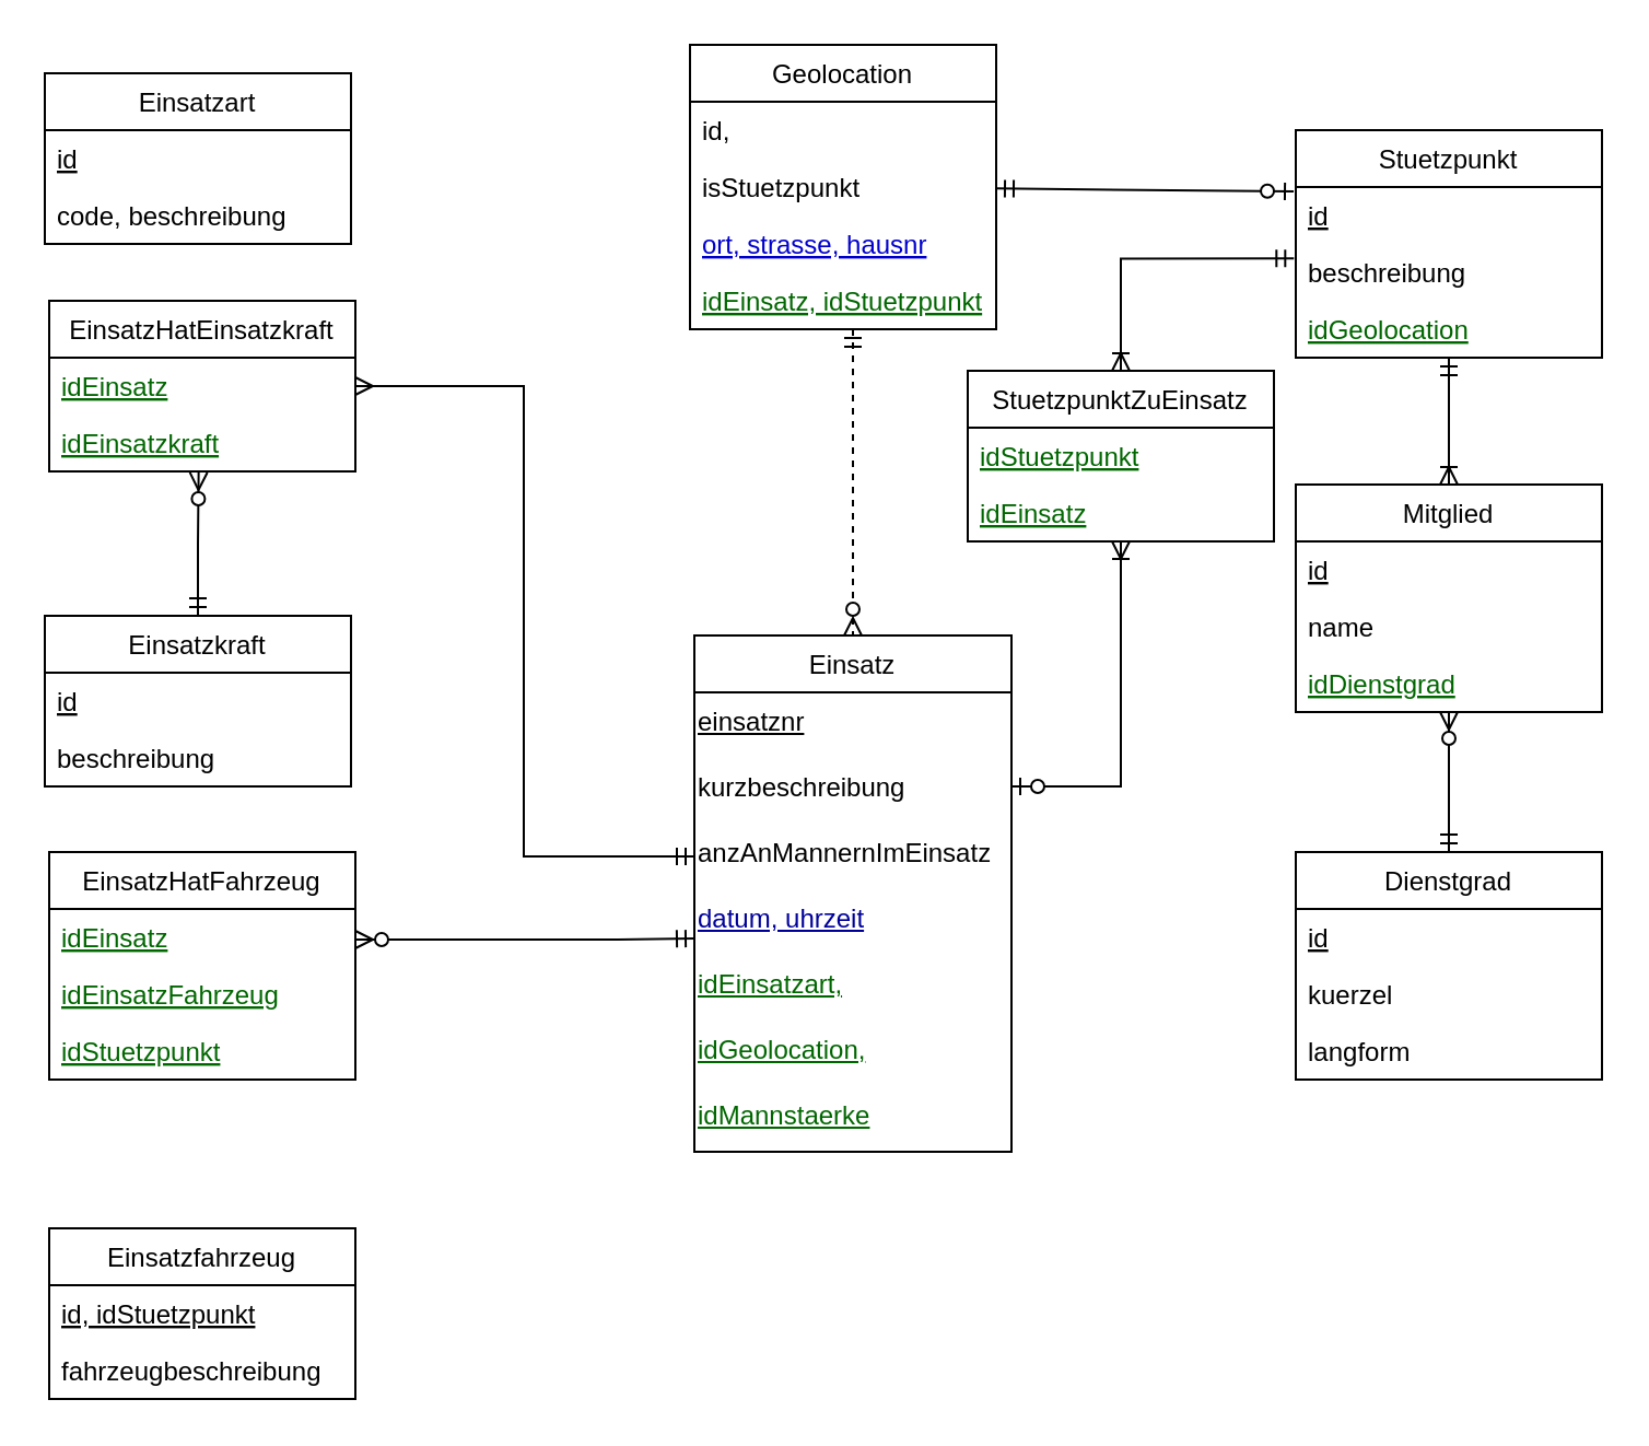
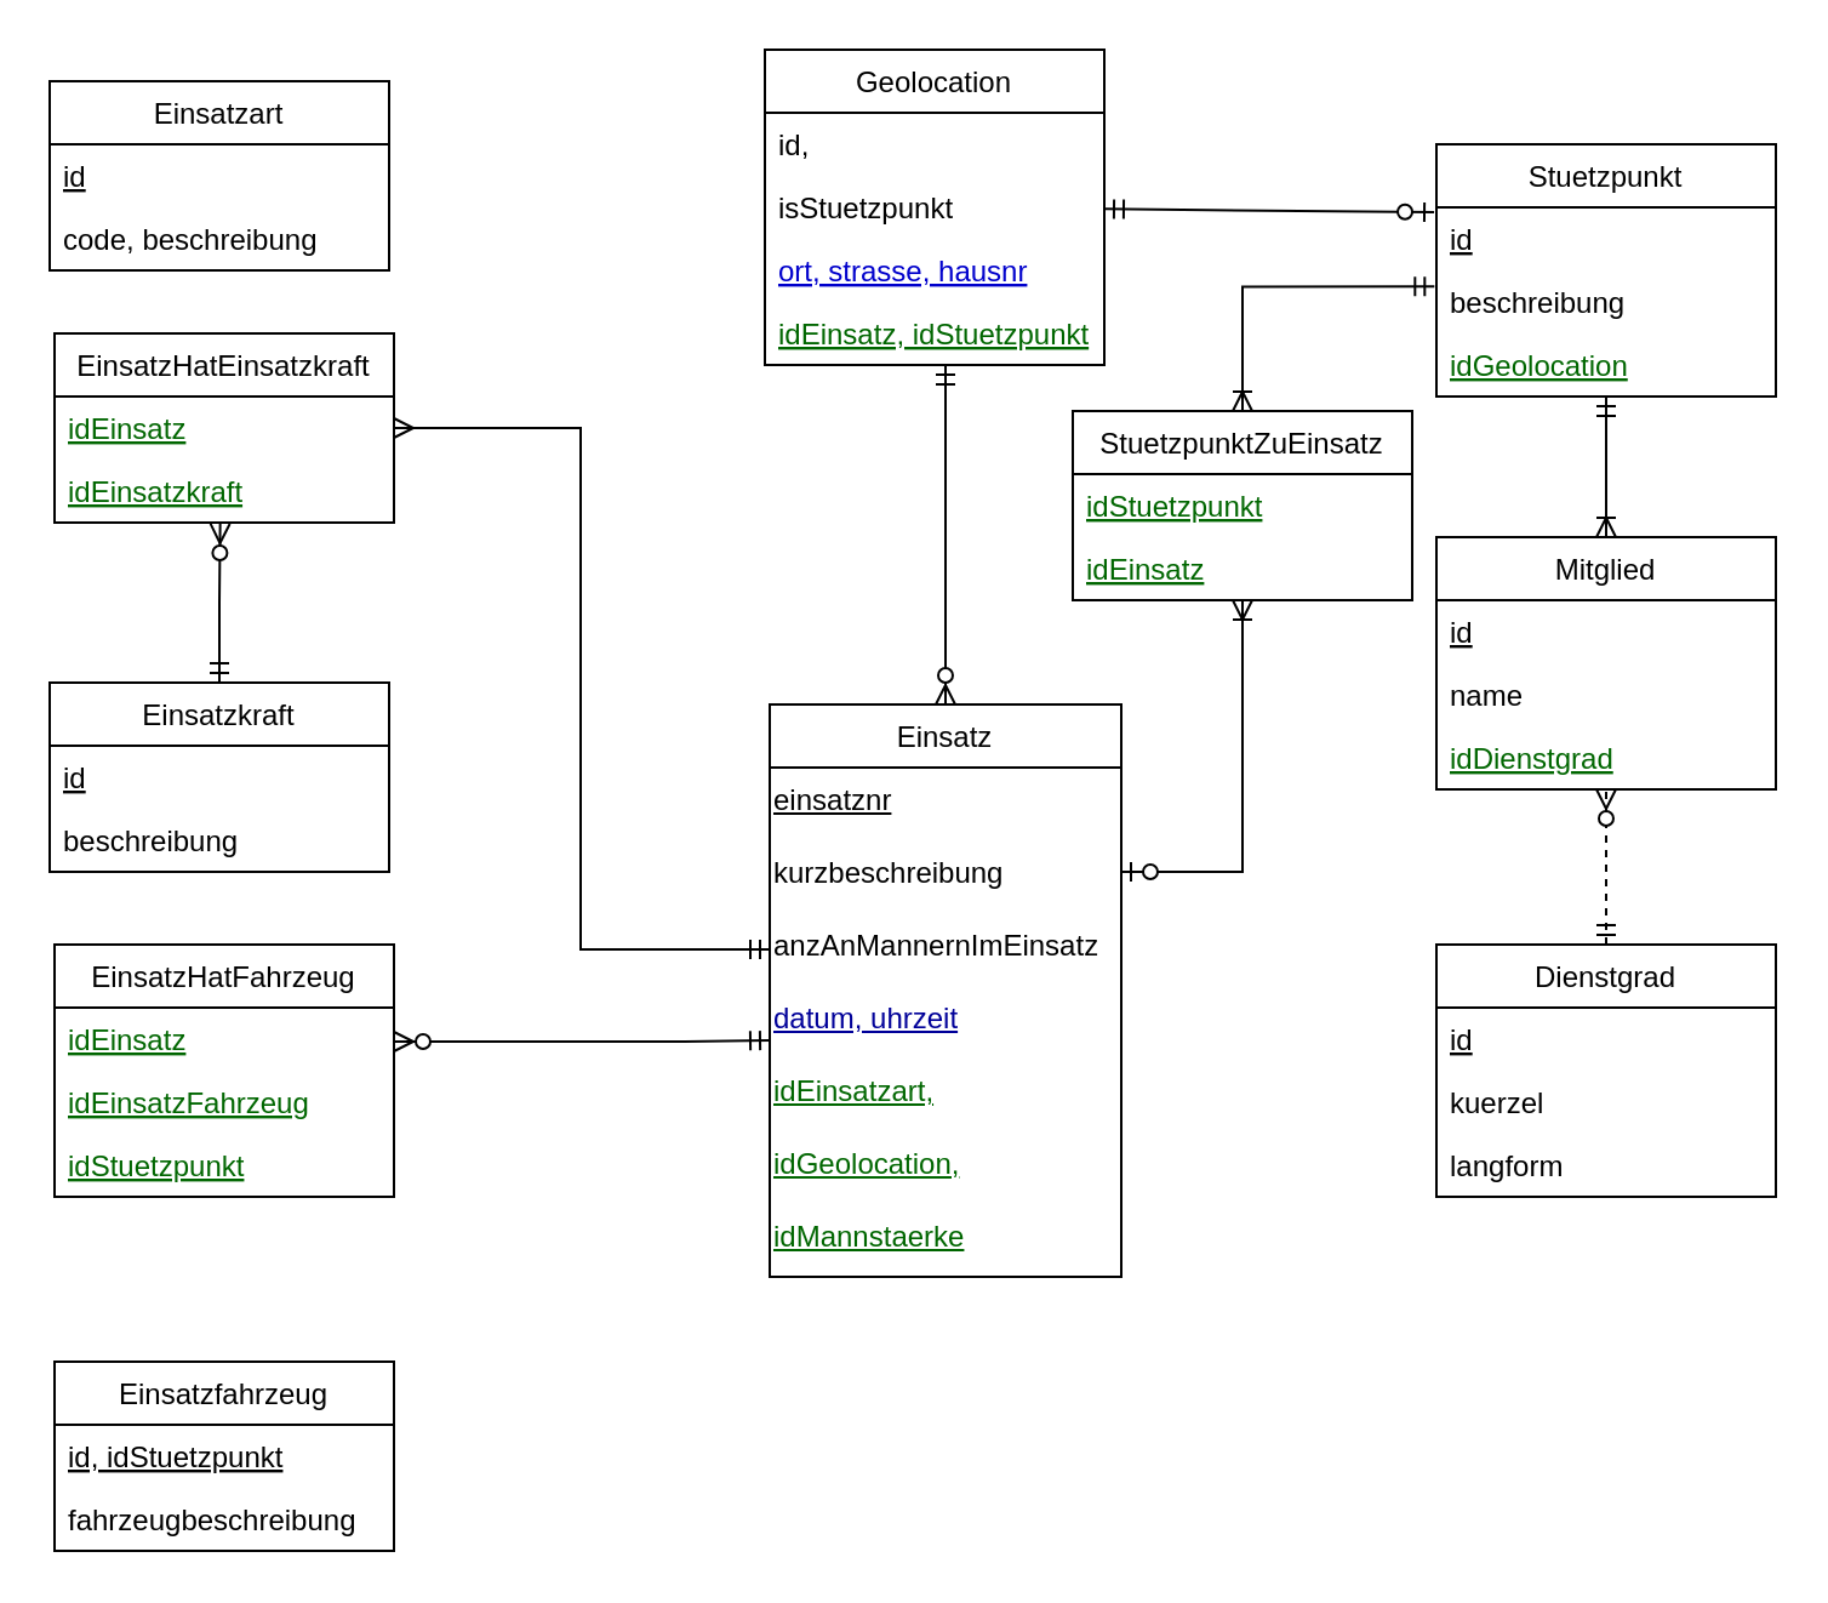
- <mxCell id="17" style="edgeStyle=orthogonalEdgeStyle;rounded=0;orthogonalLoop=1;jettySize=auto;html=1;entryX=0.5;entryY=0;entryDx=0;entryDy=0;endArrow=ERzeroToMany;endFill=1;startArrow=ERmandOne;startFill=0;dashed=1;" parent="1" source="19" target="9" edge="1"><mxGeometry relative="1" as="geometry"><Array as="points"><mxPoint x="390" y="269" /></Array></mxGeometry></mxCell>
+ <mxCell id="17" style="edgeStyle=orthogonalEdgeStyle;rounded=0;orthogonalLoop=1;jettySize=auto;html=1;entryX=0.5;entryY=0;entryDx=0;entryDy=0;endArrow=ERzeroToMany;endFill=1;startArrow=ERmandOne;startFill=0;" parent="1" source="19" target="9" edge="1"><mxGeometry relative="1" as="geometry"><Array as="points"><mxPoint x="390" y="269" /></Array></mxGeometry></mxCell>
- <mxCell id="36" style="edgeStyle=orthogonalEdgeStyle;rounded=0;orthogonalLoop=1;jettySize=auto;html=1;entryX=0.5;entryY=1;entryDx=0;entryDy=0;startArrow=ERmandOne;startFill=0;endArrow=ERzeroToMany;endFill=1;" parent="1" source="37" target="32" edge="1"><mxGeometry relative="1" as="geometry" /></mxCell>
+ <mxCell id="36" style="edgeStyle=orthogonalEdgeStyle;rounded=0;orthogonalLoop=1;jettySize=auto;html=1;entryX=0.5;entryY=1;entryDx=0;entryDy=0;startArrow=ERmandOne;startFill=0;endArrow=ERzeroToMany;endFill=1;dashed=1;" parent="1" source="37" target="32" edge="1"><mxGeometry relative="1" as="geometry" /></mxCell>
